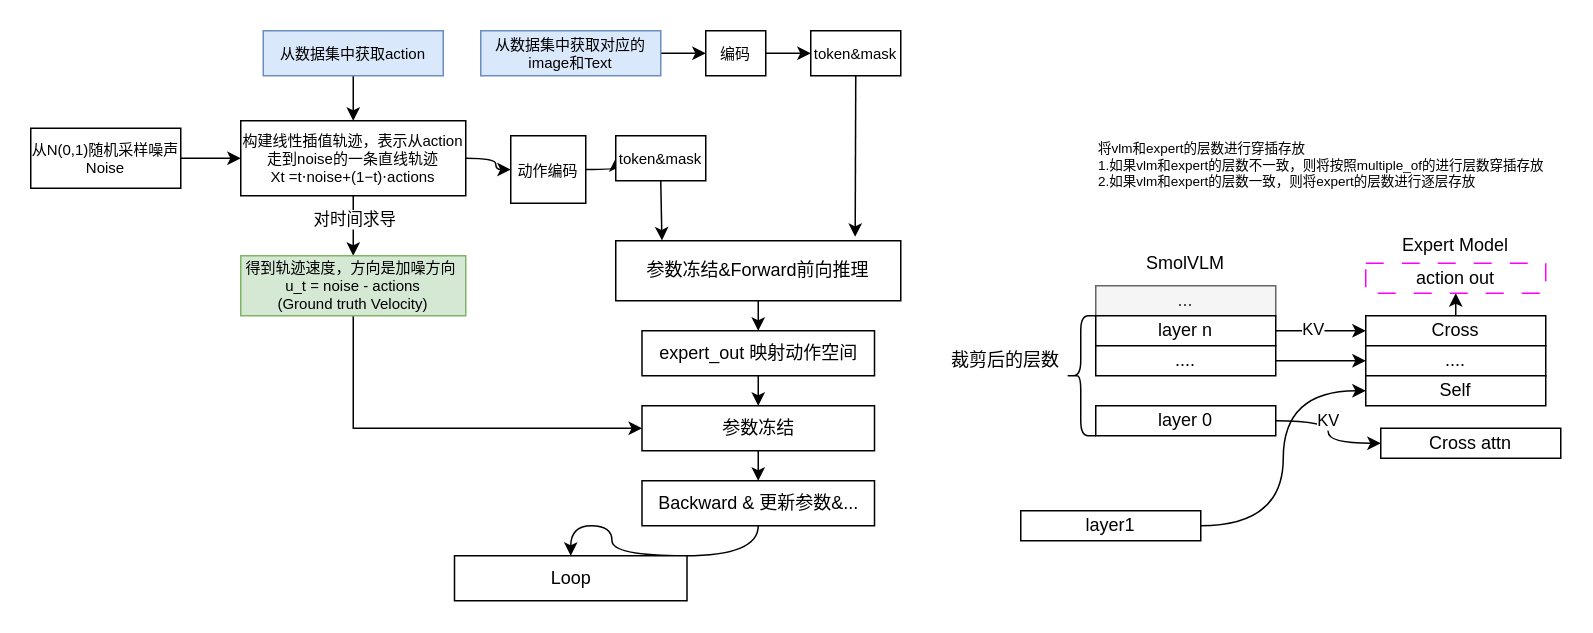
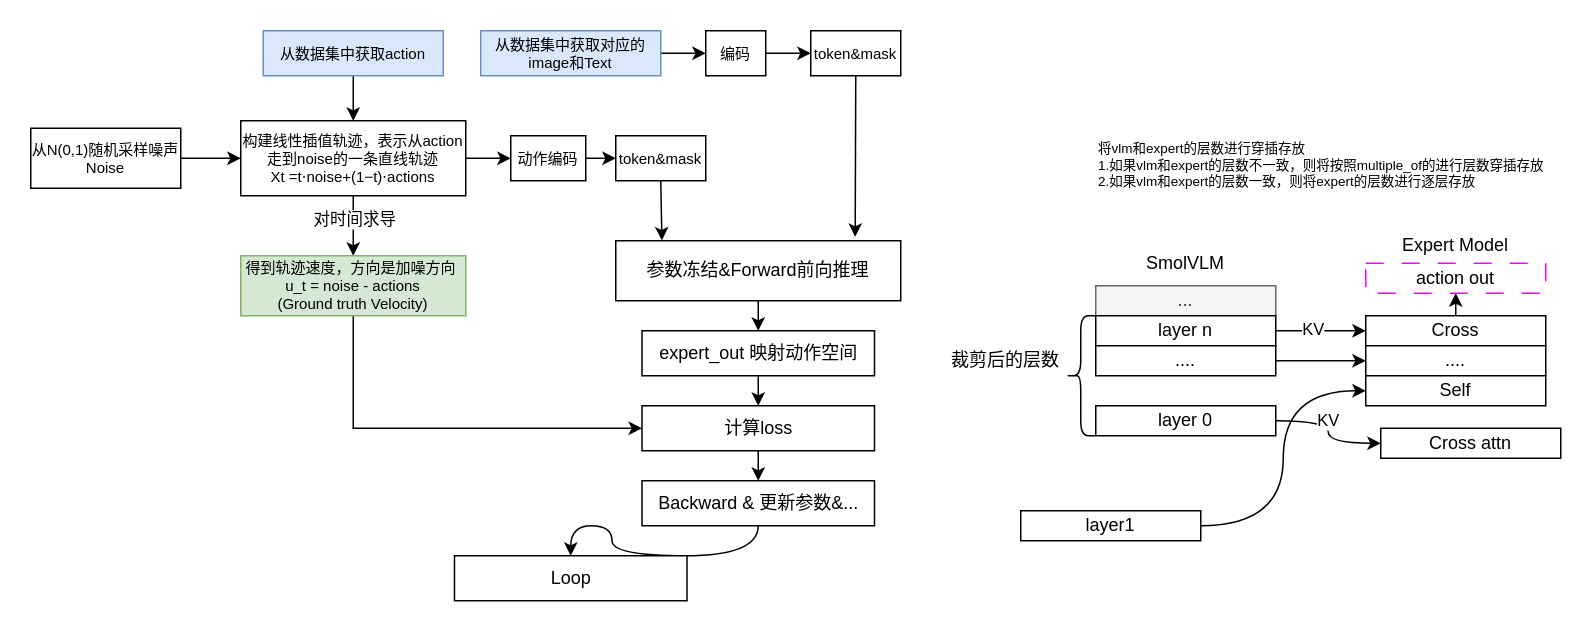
- <mxCell id="17" value="动作编码" style="rounded=0;whiteSpace=wrap;html=1;fontSize=10;" vertex="1" parent="1"><mxGeometry x="340" y="90" width="50" height="45" as="geometry" /></mxCell>
+ <mxCell id="17" value="动作编码" style="rounded=0;whiteSpace=wrap;html=1;fontSize=10;" vertex="1" parent="1"><mxGeometry x="340" y="90" width="50" height="30" as="geometry" /></mxCell>
- <mxCell id="27" value="参数冻结" style="whiteSpace=wrap;html=1;rounded=0;" vertex="1" parent="1"><mxGeometry x="427.5" y="270" width="155" height="30" as="geometry" /></mxCell>
+ <mxCell id="27" value="计算loss" style="whiteSpace=wrap;html=1;rounded=0;" vertex="1" parent="1"><mxGeometry x="427.5" y="270" width="155" height="30" as="geometry" /></mxCell>
